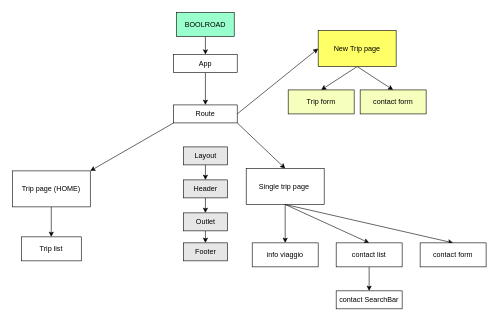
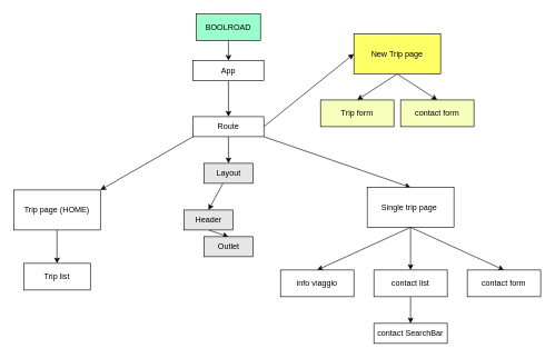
+ <mxCell id="8" style="edgeStyle=none;html=1;exitX=0.5;exitY=1;exitDx=0;exitDy=0;entryX=0.5;entryY=0;entryDx=0;entryDy=0;" edge="1" parent="1" source="9" target="18"><mxGeometry relative="1" as="geometry"><mxPoint x="342.118" y="254" as="targetPoint" /></mxGeometry></mxCell>
- <mxCell id="13" value="Single trip page&amp;nbsp;" style="rounded=0;whiteSpace=wrap;html=1;" vertex="1" parent="1"><mxGeometry x="410" y="280" width="130" height="60" as="geometry" /></mxCell>
+ <mxCell id="13" value="Single trip page&amp;nbsp;" style="rounded=0;whiteSpace=wrap;html=1;" vertex="1" parent="1"><mxGeometry x="550" y="280" width="130" height="60" as="geometry" /></mxCell>
- <mxCell id="20" value="Header" style="rounded=0;whiteSpace=wrap;html=1;fillColor=#E6E6E6;" vertex="1" parent="1"><mxGeometry x="305.5" y="299" width="73" height="30" as="geometry" /></mxCell>
+ <mxCell id="20" value="Header" style="rounded=0;whiteSpace=wrap;html=1;fillColor=#E6E6E6;" vertex="1" parent="1"><mxGeometry x="275.5" y="314" width="73" height="30" as="geometry" /></mxCell>
- <mxCell id="21" style="edgeStyle=none;html=1;exitX=0.5;exitY=1;exitDx=0;exitDy=0;entryX=0.5;entryY=0;entryDx=0;entryDy=0;" edge="1" parent="1" source="22" target="23"><mxGeometry relative="1" as="geometry"><mxPoint x="342" y="404" as="targetPoint" /></mxGeometry></mxCell>
- <mxCell id="23" value="Footer" style="rounded=0;whiteSpace=wrap;html=1;fillColor=#E6E6E6;" vertex="1" parent="1"><mxGeometry x="305.5" y="404" width="73" height="30" as="geometry" /></mxCell>
